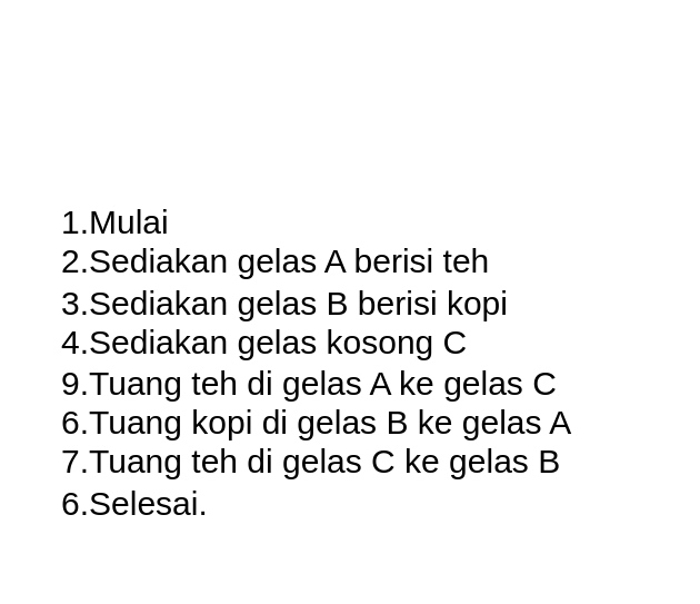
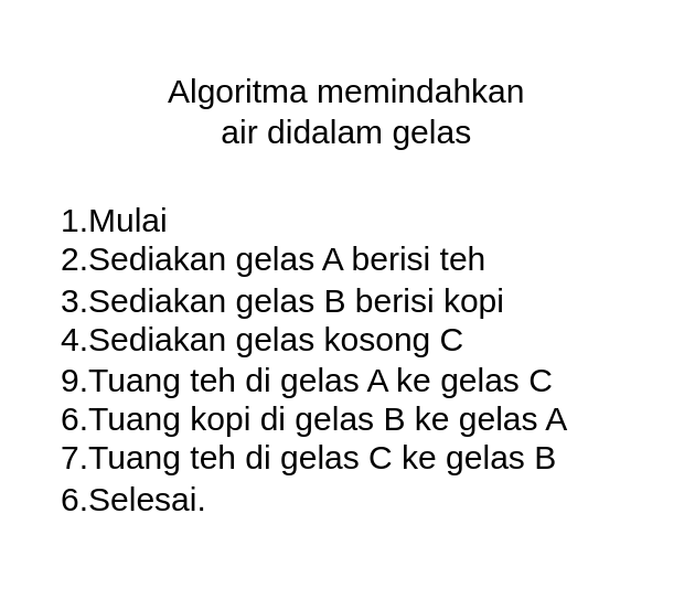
+ <mxCell id="2" value="Algoritma memindahkan &lt;br&gt;air didalam gelas" style="text;html=1;align=center;verticalAlign=middle;resizable=0;points=[];autosize=1;strokeColor=none;fillColor=none;" parent="1" vertex="1"><mxGeometry x="50" y="20" width="150" height="40" as="geometry" /></mxCell>
